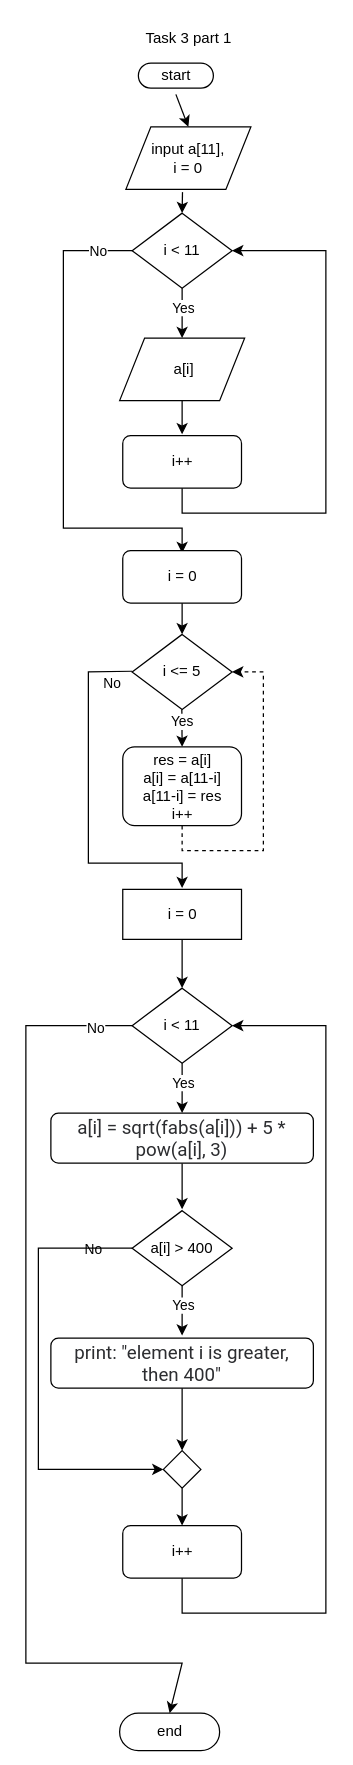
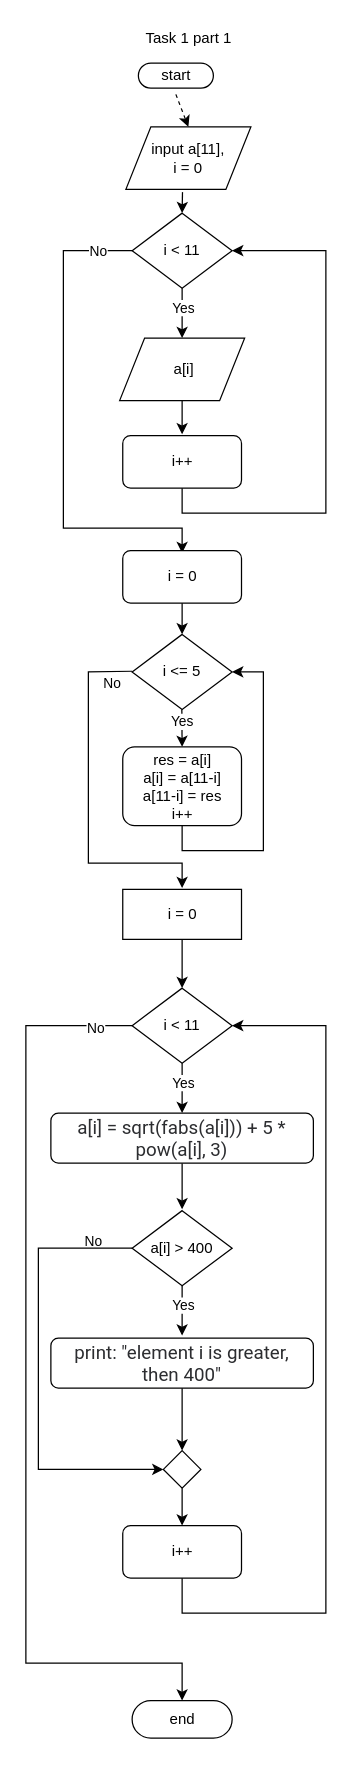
- <mxCell id="23" value="Task 3 part 1" style="text;html=1;align=center;verticalAlign=middle;resizable=0;points=[];autosize=1;strokeColor=none;fillColor=none;" vertex="1" parent="1"><mxGeometry x="110" y="20" width="80" height="20" as="geometry" /></mxCell>
+ <mxCell id="23" value="Task 1 part 1" style="text;html=1;align=center;verticalAlign=middle;resizable=0;points=[];autosize=1;strokeColor=none;fillColor=none;" vertex="1" parent="1"><mxGeometry x="110" y="20" width="80" height="20" as="geometry" /></mxCell>
- <mxCell id="21" value="" style="endArrow=classic;html=1;rounded=0;exitX=0.5;exitY=0.5;exitDx=0;exitDy=15;exitPerimeter=0;entryX=0.5;entryY=0;entryDx=0;entryDy=0;" edge="1" parent="1" source="2" target="4"><mxGeometry width="50" height="50" relative="1" as="geometry"><mxPoint x="145" y="160" as="sourcePoint" /><mxPoint x="195" y="110" as="targetPoint" /></mxGeometry></mxCell>
+ <mxCell id="21" value="" style="endArrow=classic;html=1;rounded=0;exitX=0.5;exitY=0.5;exitDx=0;exitDy=15;exitPerimeter=0;entryX=0.5;entryY=0;entryDx=0;entryDy=0;dashed=1;" edge="1" parent="1" source="2" target="4"><mxGeometry width="50" height="50" relative="1" as="geometry"><mxPoint x="145" y="160" as="sourcePoint" /><mxPoint x="195" y="110" as="targetPoint" /></mxGeometry></mxCell>
- <mxCell id="19" value="" style="endArrow=classic;html=1;rounded=0;exitX=0.5;exitY=1;exitDx=0;exitDy=0;entryX=1;entryY=0.5;entryDx=0;entryDy=0;dashed=1;" edge="1" parent="1" source="17" target="11"><mxGeometry width="50" height="50" relative="1" as="geometry"><mxPoint x="70" y="587" as="sourcePoint" /><mxPoint x="120" y="537" as="targetPoint" /><Array as="points"><mxPoint x="145" y="680" /><mxPoint x="210" y="680" /><mxPoint x="210" y="537" /></Array></mxGeometry></mxCell>
+ <mxCell id="19" value="" style="endArrow=classic;html=1;rounded=0;exitX=0.5;exitY=1;exitDx=0;exitDy=0;entryX=1;entryY=0.5;entryDx=0;entryDy=0;" edge="1" parent="1" source="17" target="11"><mxGeometry width="50" height="50" relative="1" as="geometry"><mxPoint x="70" y="587" as="sourcePoint" /><mxPoint x="120" y="537" as="targetPoint" /><Array as="points"><mxPoint x="145" y="680" /><mxPoint x="210" y="680" /><mxPoint x="210" y="537" /></Array></mxGeometry></mxCell>
- <mxCell id="3" value="end" style="html=1;dashed=0;whitespace=wrap;shape=mxgraph.dfd.start" vertex="1" parent="1"><mxGeometry x="95" y="1370" width="80" height="30" as="geometry" /></mxCell>
+ <mxCell id="3" value="end" style="html=1;dashed=0;whitespace=wrap;shape=mxgraph.dfd.start" vertex="1" parent="1"><mxGeometry x="105" y="1360" width="80" height="30" as="geometry" /></mxCell>
